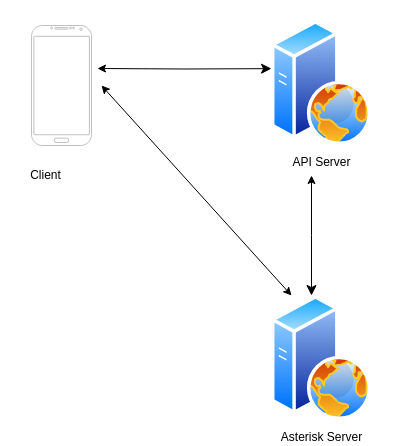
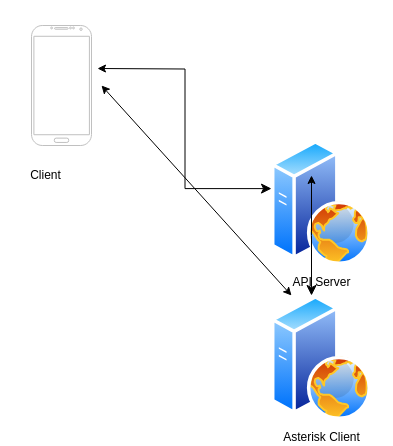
- <mxCell id="4" value="API Server" style="aspect=fixed;perimeter=ellipsePerimeter;html=1;align=center;shadow=0;dashed=0;spacingTop=3;image;image=img/lib/active_directory/web_server.svg;" vertex="1" parent="1"><mxGeometry x="271" y="20" width="100" height="125" as="geometry" /></mxCell>
+ <mxCell id="4" value="API Server" style="aspect=fixed;perimeter=ellipsePerimeter;html=1;align=center;shadow=0;dashed=0;spacingTop=3;image;image=img/lib/active_directory/web_server.svg;" vertex="1" parent="1"><mxGeometry x="271" y="140" width="100" height="125" as="geometry" /></mxCell>
- <mxCell id="6" value="Asterisk Server" style="aspect=fixed;perimeter=ellipsePerimeter;html=1;align=center;shadow=0;dashed=0;spacingTop=3;image;image=img/lib/active_directory/web_server.svg;" vertex="1" parent="1"><mxGeometry x="271" y="295" width="100" height="125" as="geometry" /></mxCell>
+ <mxCell id="6" value="Asterisk Client" style="aspect=fixed;perimeter=ellipsePerimeter;html=1;align=center;shadow=0;dashed=0;spacingTop=3;image;image=img/lib/active_directory/web_server.svg;" vertex="1" parent="1"><mxGeometry x="271" y="295" width="100" height="125" as="geometry" /></mxCell>
